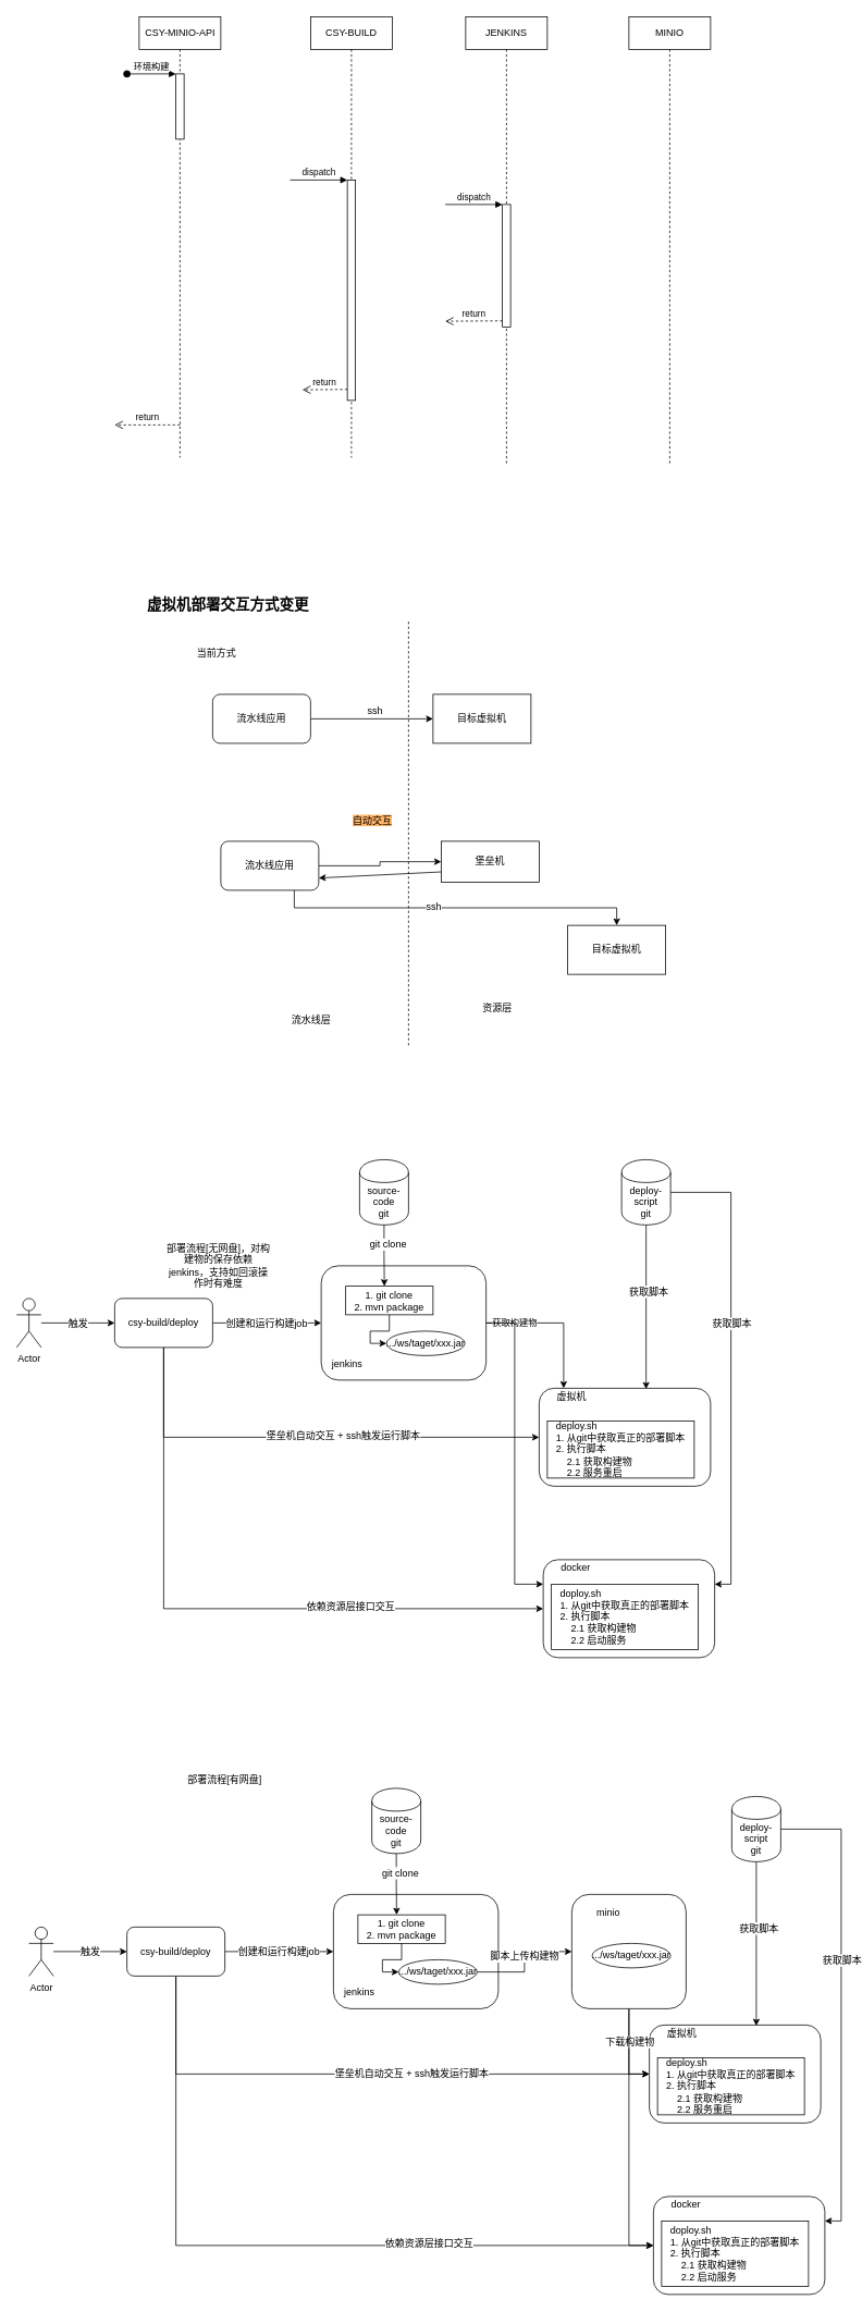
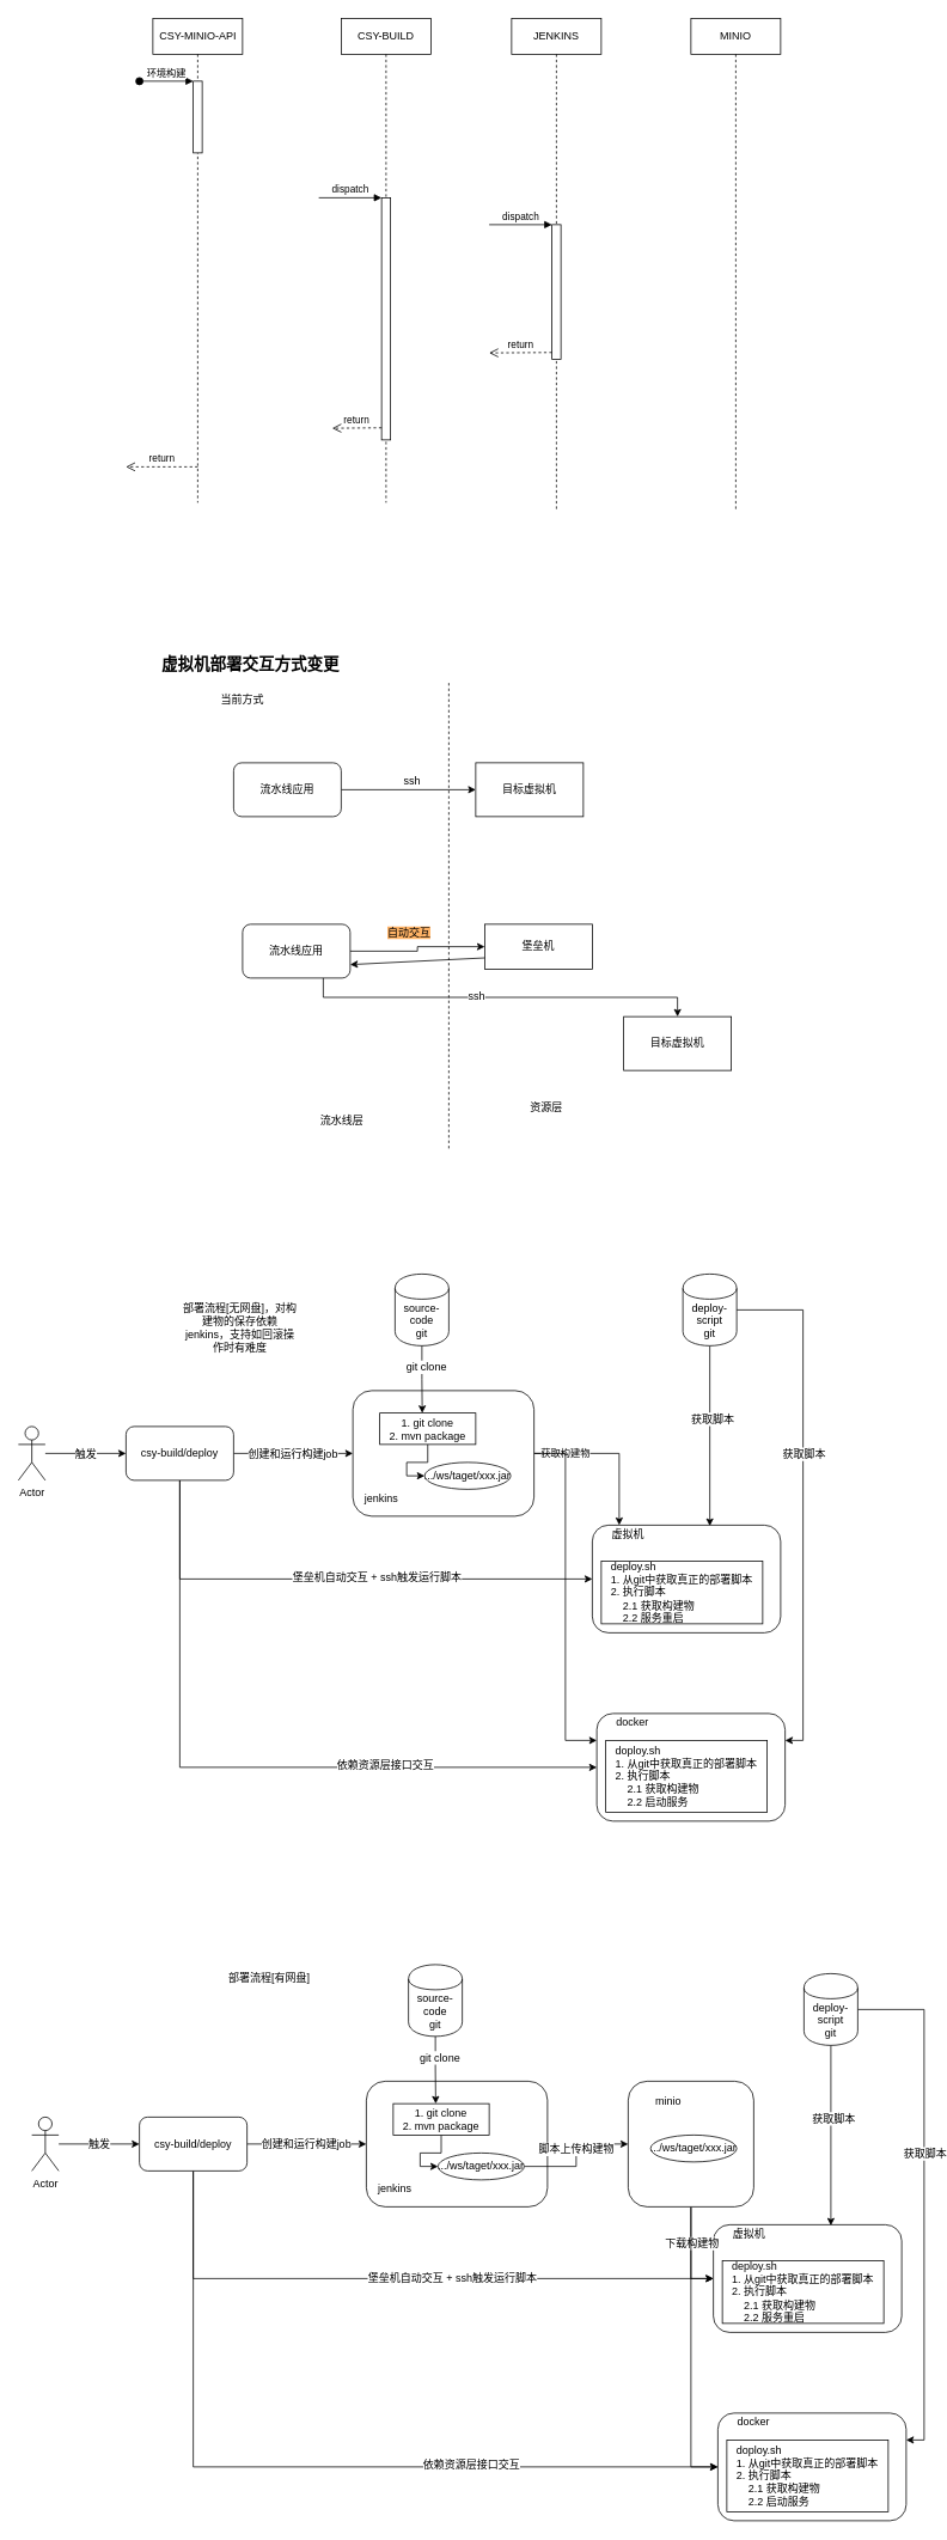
- <mxCell id="15" value="当前方式" style="text;html=1;strokeColor=none;fillColor=none;align=center;verticalAlign=middle;whiteSpace=wrap;rounded=0;" parent="1" vertex="1"><mxGeometry x="230" y="790" width="70" height="20" as="geometry" /></mxCell>
+ <mxCell id="15" value="当前方式" style="text;html=1;strokeColor=none;fillColor=none;align=center;verticalAlign=middle;whiteSpace=wrap;rounded=0;" parent="1" vertex="1"><mxGeometry x="235" y="770" width="70" height="20" as="geometry" /></mxCell>
- <mxCell id="24" value="&lt;span style=&quot;background-color: rgb(255 , 179 , 102)&quot;&gt;自动交互&lt;/span&gt;" style="text;html=1;resizable=0;points=[];autosize=1;align=left;verticalAlign=top;spacingTop=-4;" parent="1" vertex="1"><mxGeometry x="430" y="995" width="60" height="20" as="geometry" /></mxCell>
+ <mxCell id="24" value="&lt;span style=&quot;background-color: rgb(255 , 179 , 102)&quot;&gt;自动交互&lt;/span&gt;" style="text;html=1;resizable=0;points=[];autosize=1;align=left;verticalAlign=top;spacingTop=-4;" parent="1" vertex="1"><mxGeometry x="430" y="1030" width="60" height="20" as="geometry" /></mxCell>
- <mxCell id="29" value="部署流程[无网盘]，对构建物的保存依赖jenkins，支持如回滚操作时有难度" style="text;html=1;strokeColor=none;fillColor=none;align=center;verticalAlign=middle;whiteSpace=wrap;rounded=0;" parent="1" vertex="1"><mxGeometry x="200" y="1530" width="135" height="40" as="geometry" /></mxCell>
+ <mxCell id="29" value="部署流程[无网盘]，对构建物的保存依赖jenkins，支持如回滚操作时有难度" style="text;html=1;strokeColor=none;fillColor=none;align=center;verticalAlign=middle;whiteSpace=wrap;rounded=0;" parent="1" vertex="1"><mxGeometry x="200" y="1460" width="135" height="40" as="geometry" /></mxCell>
- <mxCell id="61" value="部署流程[有网盘]" style="text;html=1;strokeColor=none;fillColor=none;align=center;verticalAlign=middle;whiteSpace=wrap;rounded=0;" parent="1" vertex="1"><mxGeometry x="210" y="2170" width="130" height="20" as="geometry" /></mxCell>
+ <mxCell id="61" value="部署流程[有网盘]" style="text;html=1;strokeColor=none;fillColor=none;align=center;verticalAlign=middle;whiteSpace=wrap;rounded=0;" parent="1" vertex="1"><mxGeometry x="235" y="2195" width="130" height="20" as="geometry" /></mxCell>
